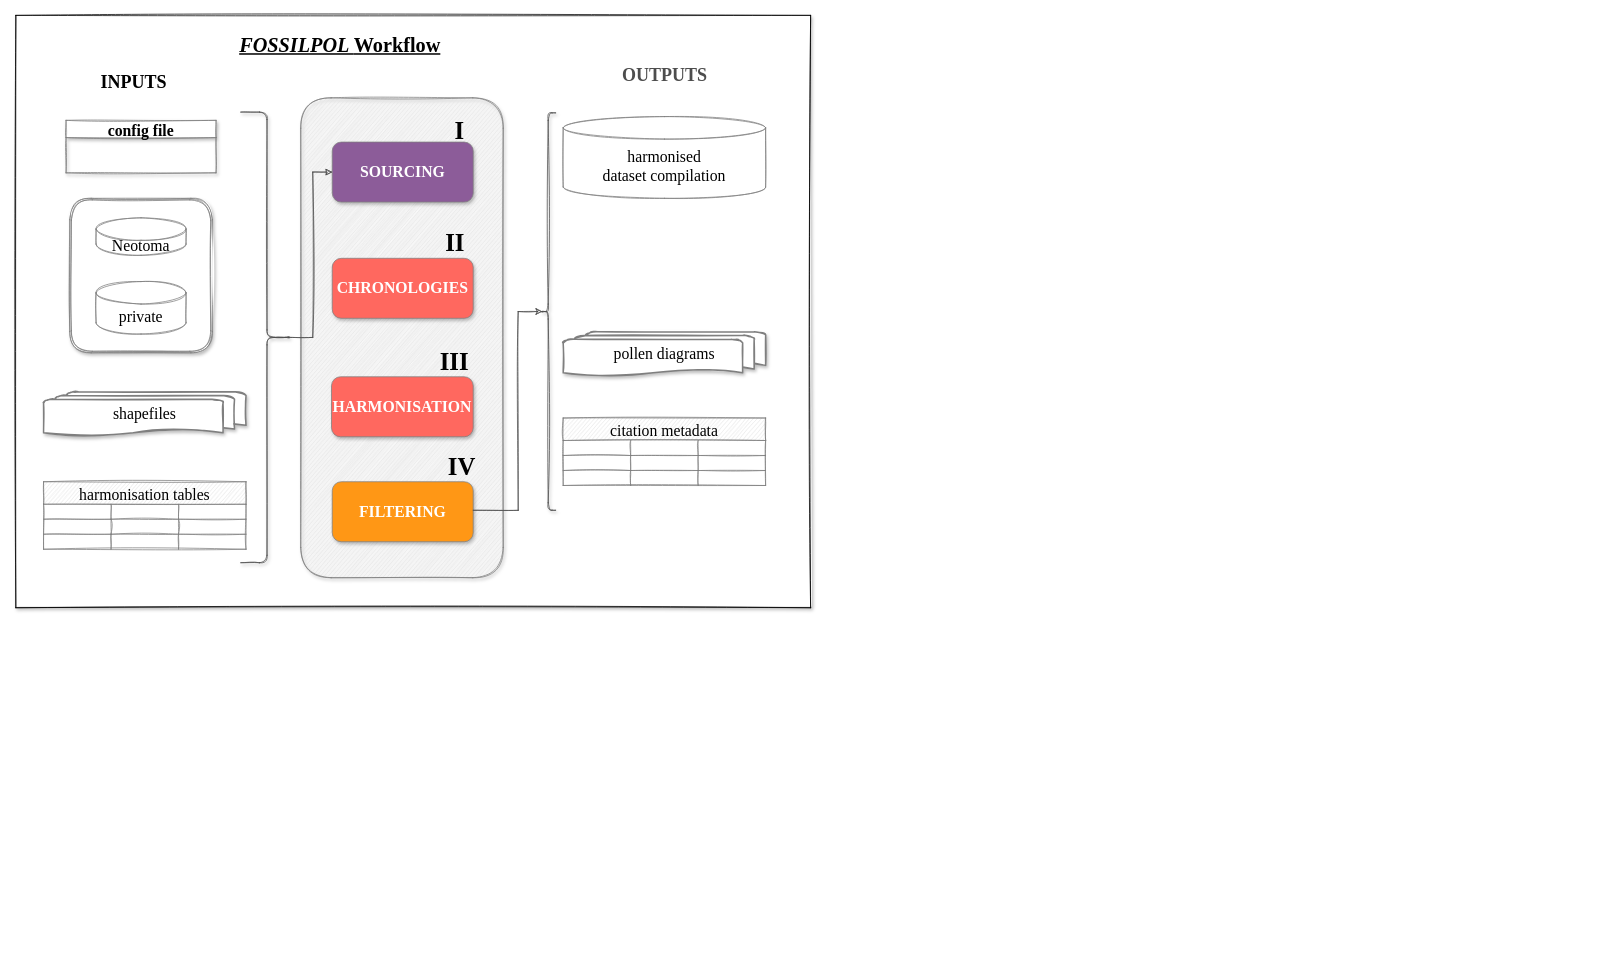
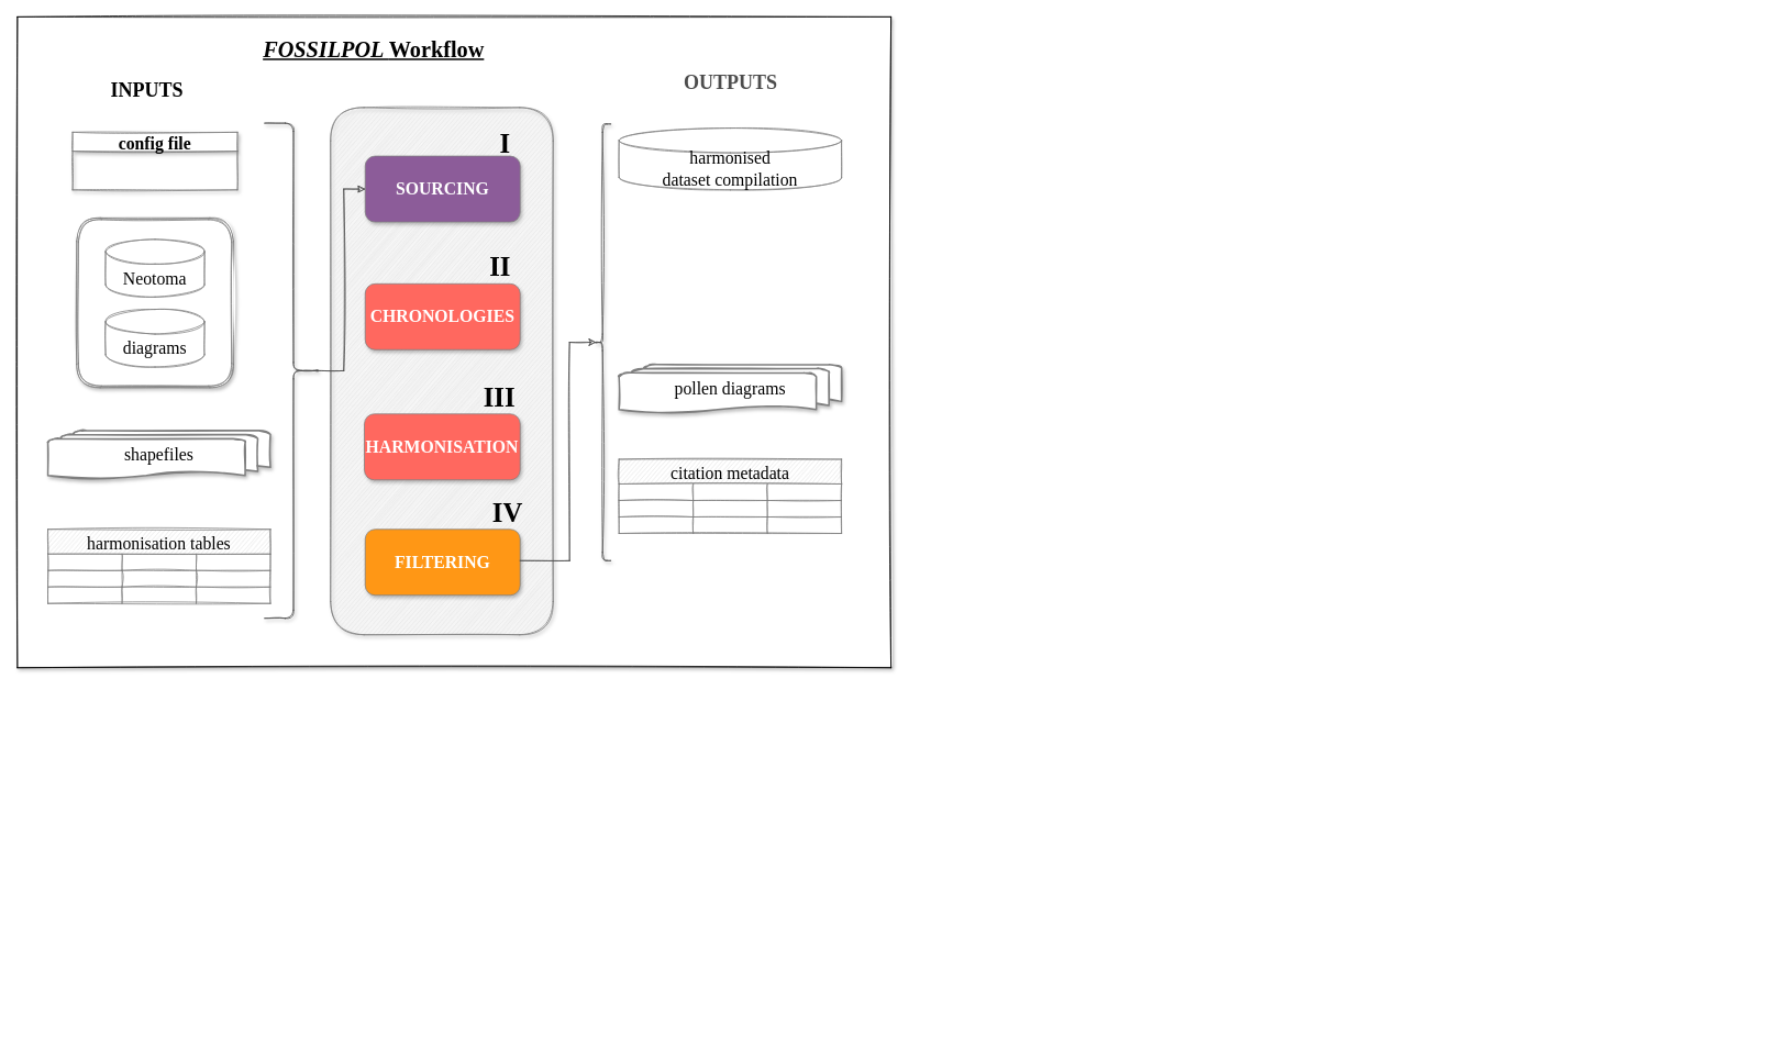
- <mxCell id="21" value="harmonised &lt;br&gt;dataset compilation" style="shape=cylinder3;whiteSpace=wrap;html=1;boundedLbl=1;backgroundOutline=1;size=15;rounded=0;glass=1;fontFamily=Lucida Console;fontSize=21;sketch=1;strokeColor=#7f7f7f;" parent="1" vertex="1"><mxGeometry x="750" y="155" width="270" height="109" as="geometry" /></mxCell>
+ <mxCell id="21" value="harmonised &lt;br&gt;dataset compilation" style="shape=cylinder3;whiteSpace=wrap;html=1;boundedLbl=1;backgroundOutline=1;size=15;rounded=0;glass=1;fontFamily=Lucida Console;fontSize=21;sketch=1;strokeColor=#7f7f7f;" parent="1" vertex="1"><mxGeometry x="750" y="155" width="270" height="75" as="geometry" /></mxCell>
- <mxCell id="6" value="Neotoma" style="shape=cylinder3;whiteSpace=wrap;html=1;boundedLbl=1;backgroundOutline=1;size=15;rounded=0;glass=1;fontFamily=Lucida Console;fontSize=21;sketch=1;strokeColor=#7F7F7F;fontColor=#000000;" parent="1" vertex="1"><mxGeometry x="127" y="290" width="120" height="50" as="geometry" /></mxCell>
+ <mxCell id="6" value="Neotoma" style="shape=cylinder3;whiteSpace=wrap;html=1;boundedLbl=1;backgroundOutline=1;size=15;rounded=0;glass=1;fontFamily=Lucida Console;fontSize=21;sketch=1;strokeColor=#7F7F7F;fontColor=#000000;" parent="1" vertex="1"><mxGeometry x="127" y="290" width="120" height="70" as="geometry" /></mxCell>
- <mxCell id="12" value="private" style="shape=cylinder3;whiteSpace=wrap;html=1;boundedLbl=1;backgroundOutline=1;size=15;rounded=0;glass=1;fontFamily=Lucida Console;fontSize=21;sketch=1;strokeColor=#7f7f7f;fontColor=#000000;" parent="1" vertex="1"><mxGeometry x="127" y="375" width="120" height="70" as="geometry" /></mxCell>
+ <mxCell id="12" value="diagrams" style="shape=cylinder3;whiteSpace=wrap;html=1;boundedLbl=1;backgroundOutline=1;size=15;rounded=0;glass=1;fontFamily=Lucida Console;fontSize=21;sketch=1;strokeColor=#7f7f7f;fontColor=#000000;" parent="1" vertex="1"><mxGeometry x="127" y="375" width="120" height="70" as="geometry" /></mxCell>
